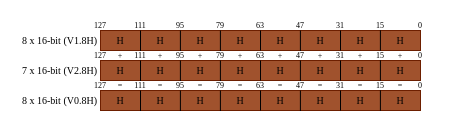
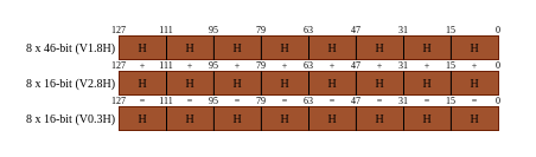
- <mxCell id="6" value="8 x 16-bit (V1.8H)" style="text;html=1;strokeColor=none;fillColor=none;align=left;verticalAlign=middle;whiteSpace=wrap;rounded=0;fontSize=10;fontFamily=Computer Modern;" vertex="1" parent="1"><mxGeometry x="20" y="32.5" width="90" height="15" as="geometry" /></mxCell>
+ <mxCell id="6" value="8 x 46-bit (V1.8H)" style="text;html=1;strokeColor=none;fillColor=none;align=left;verticalAlign=middle;whiteSpace=wrap;rounded=0;fontSize=10;fontFamily=Computer Modern;" vertex="1" parent="1"><mxGeometry x="20" y="32.5" width="90" height="15" as="geometry" /></mxCell>
- <mxCell id="32" value="7 x 16-bit (V2.8H)" style="text;html=1;strokeColor=none;fillColor=none;align=left;verticalAlign=middle;whiteSpace=wrap;rounded=0;fontSize=10;fontFamily=Computer Modern;" vertex="1" parent="1"><mxGeometry x="20" y="62.5" width="90" height="15" as="geometry" /></mxCell>
+ <mxCell id="32" value="8 x 16-bit (V2.8H)" style="text;html=1;strokeColor=none;fillColor=none;align=left;verticalAlign=middle;whiteSpace=wrap;rounded=0;fontSize=10;fontFamily=Computer Modern;" vertex="1" parent="1"><mxGeometry x="20" y="62.5" width="90" height="15" as="geometry" /></mxCell>
- <mxCell id="58" value="8 x 16-bit (V0.8H)" style="text;html=1;strokeColor=none;fillColor=none;align=left;verticalAlign=middle;whiteSpace=wrap;rounded=0;fontSize=10;fontFamily=Computer Modern;" vertex="1" parent="1"><mxGeometry x="20" y="92.5" width="90" height="15" as="geometry" /></mxCell>
+ <mxCell id="58" value="8 x 16-bit (V0.3H)" style="text;html=1;strokeColor=none;fillColor=none;align=left;verticalAlign=middle;whiteSpace=wrap;rounded=0;fontSize=10;fontFamily=Computer Modern;" vertex="1" parent="1"><mxGeometry x="20" y="92.5" width="90" height="15" as="geometry" /></mxCell>
